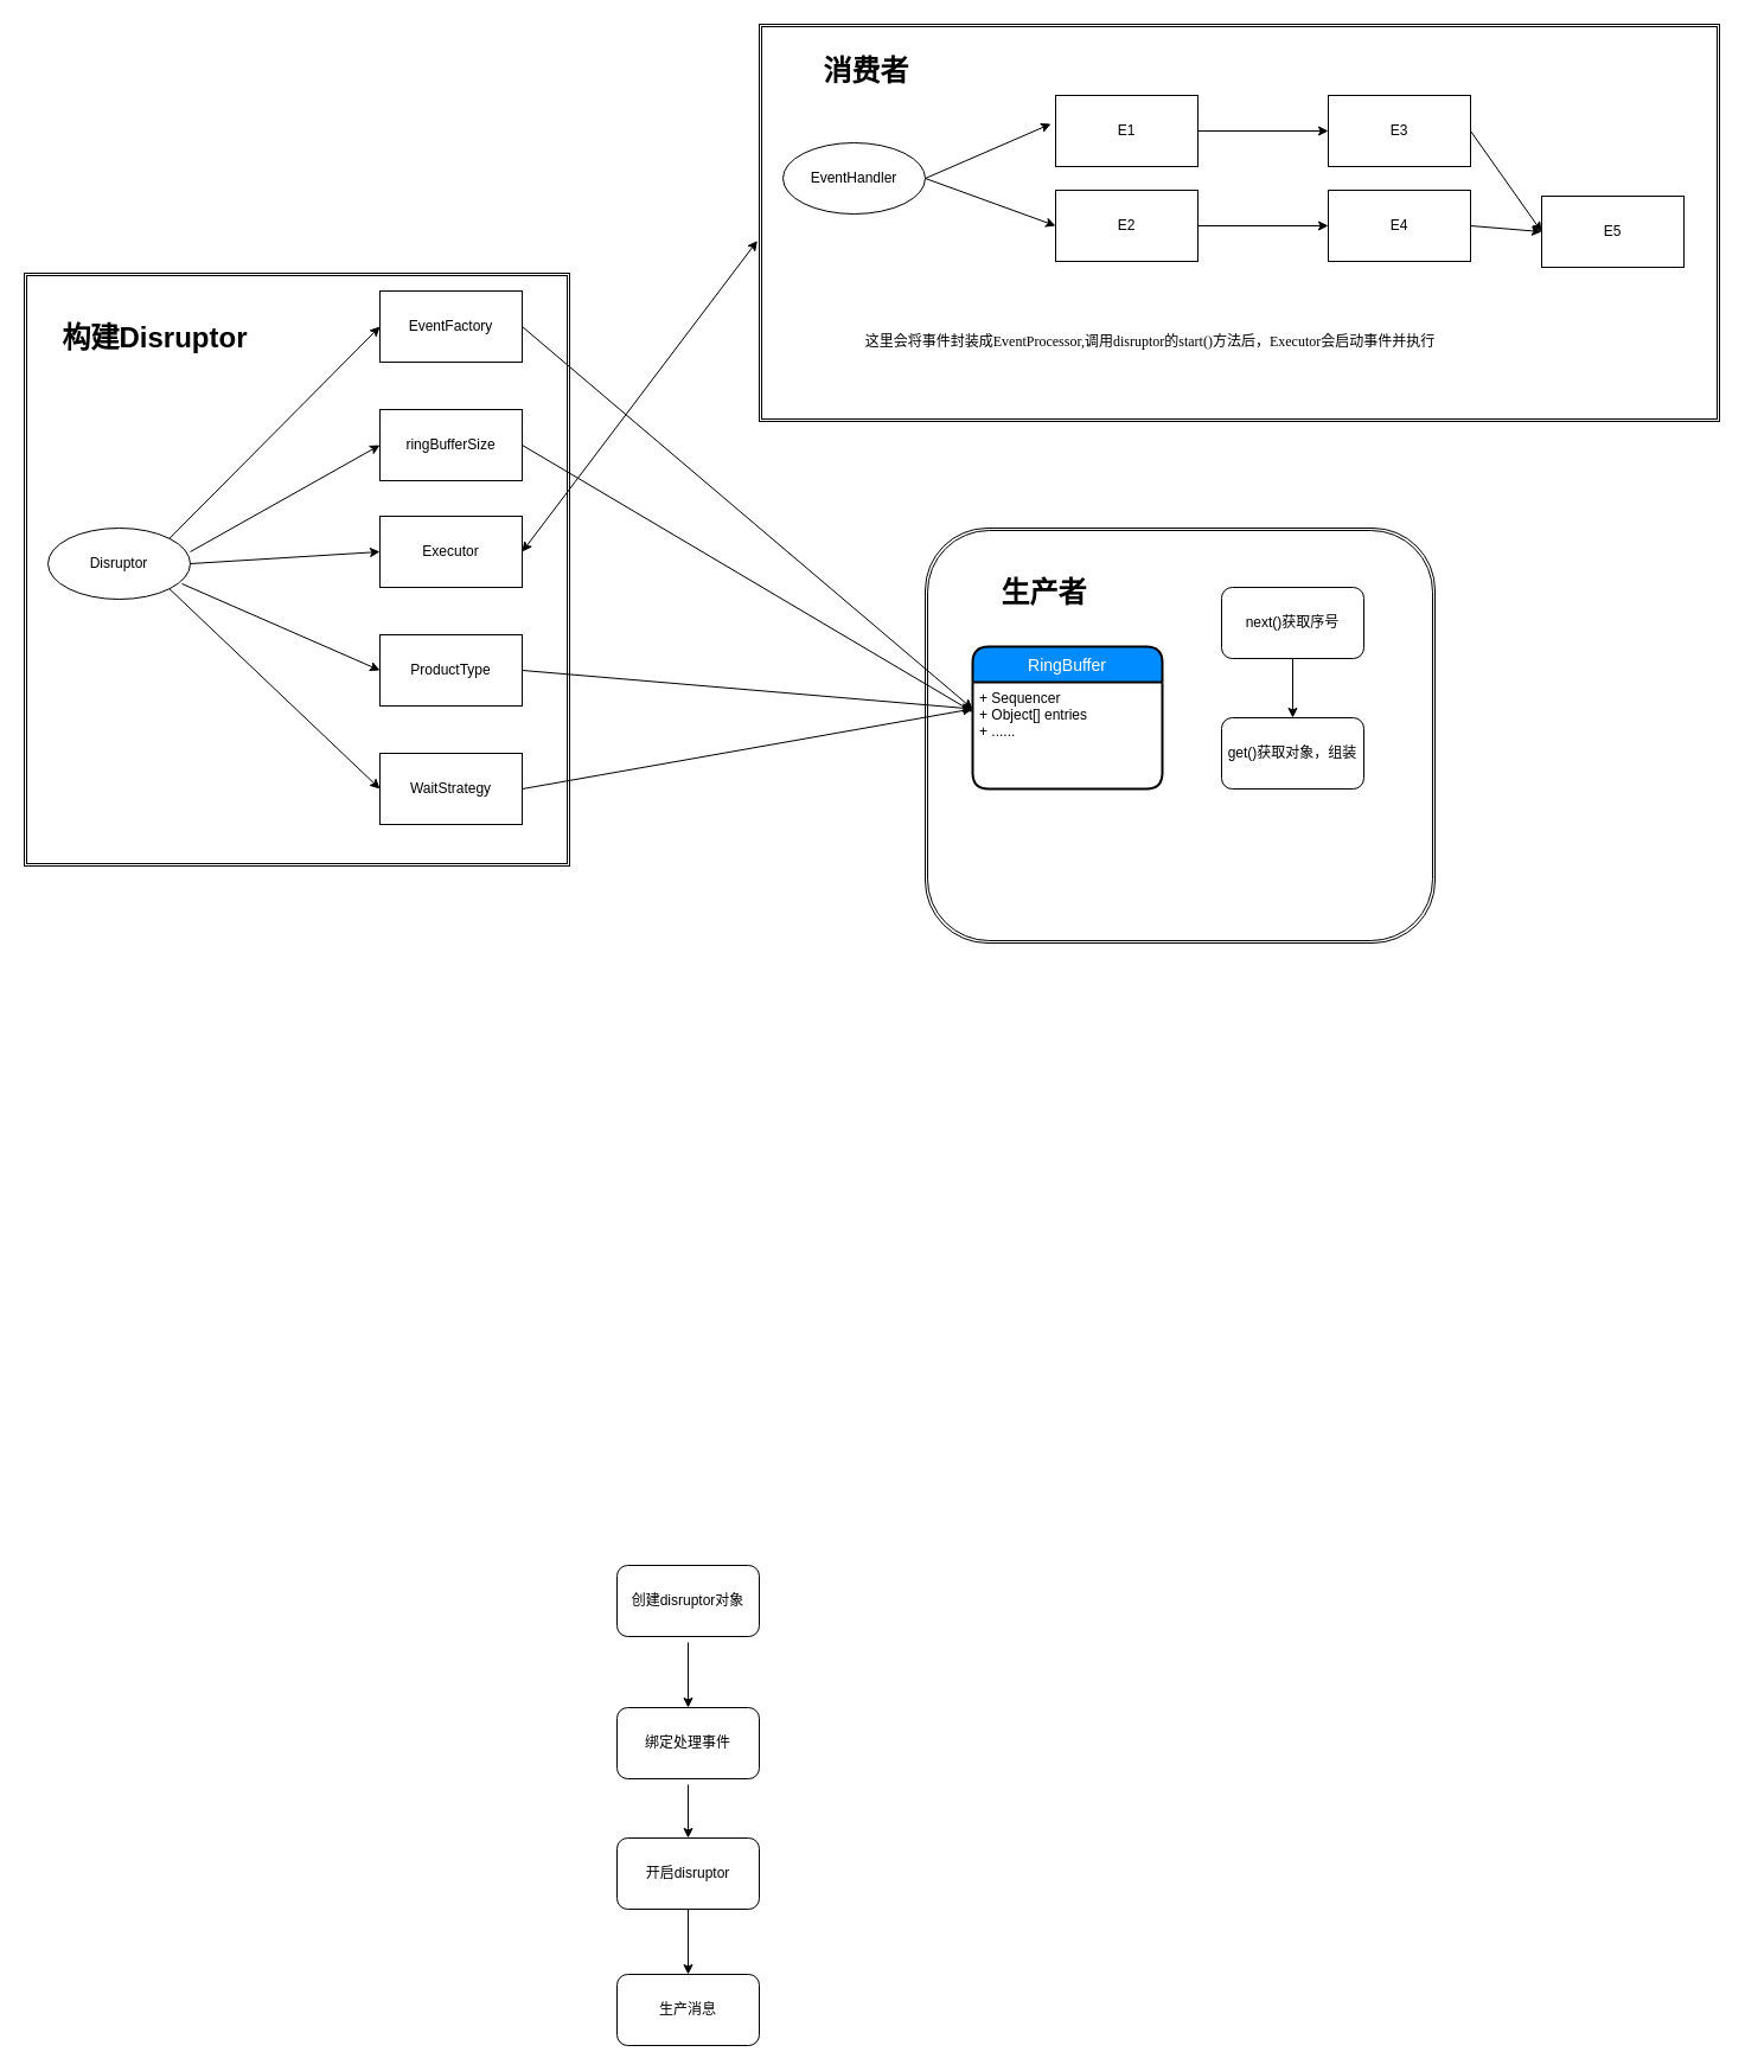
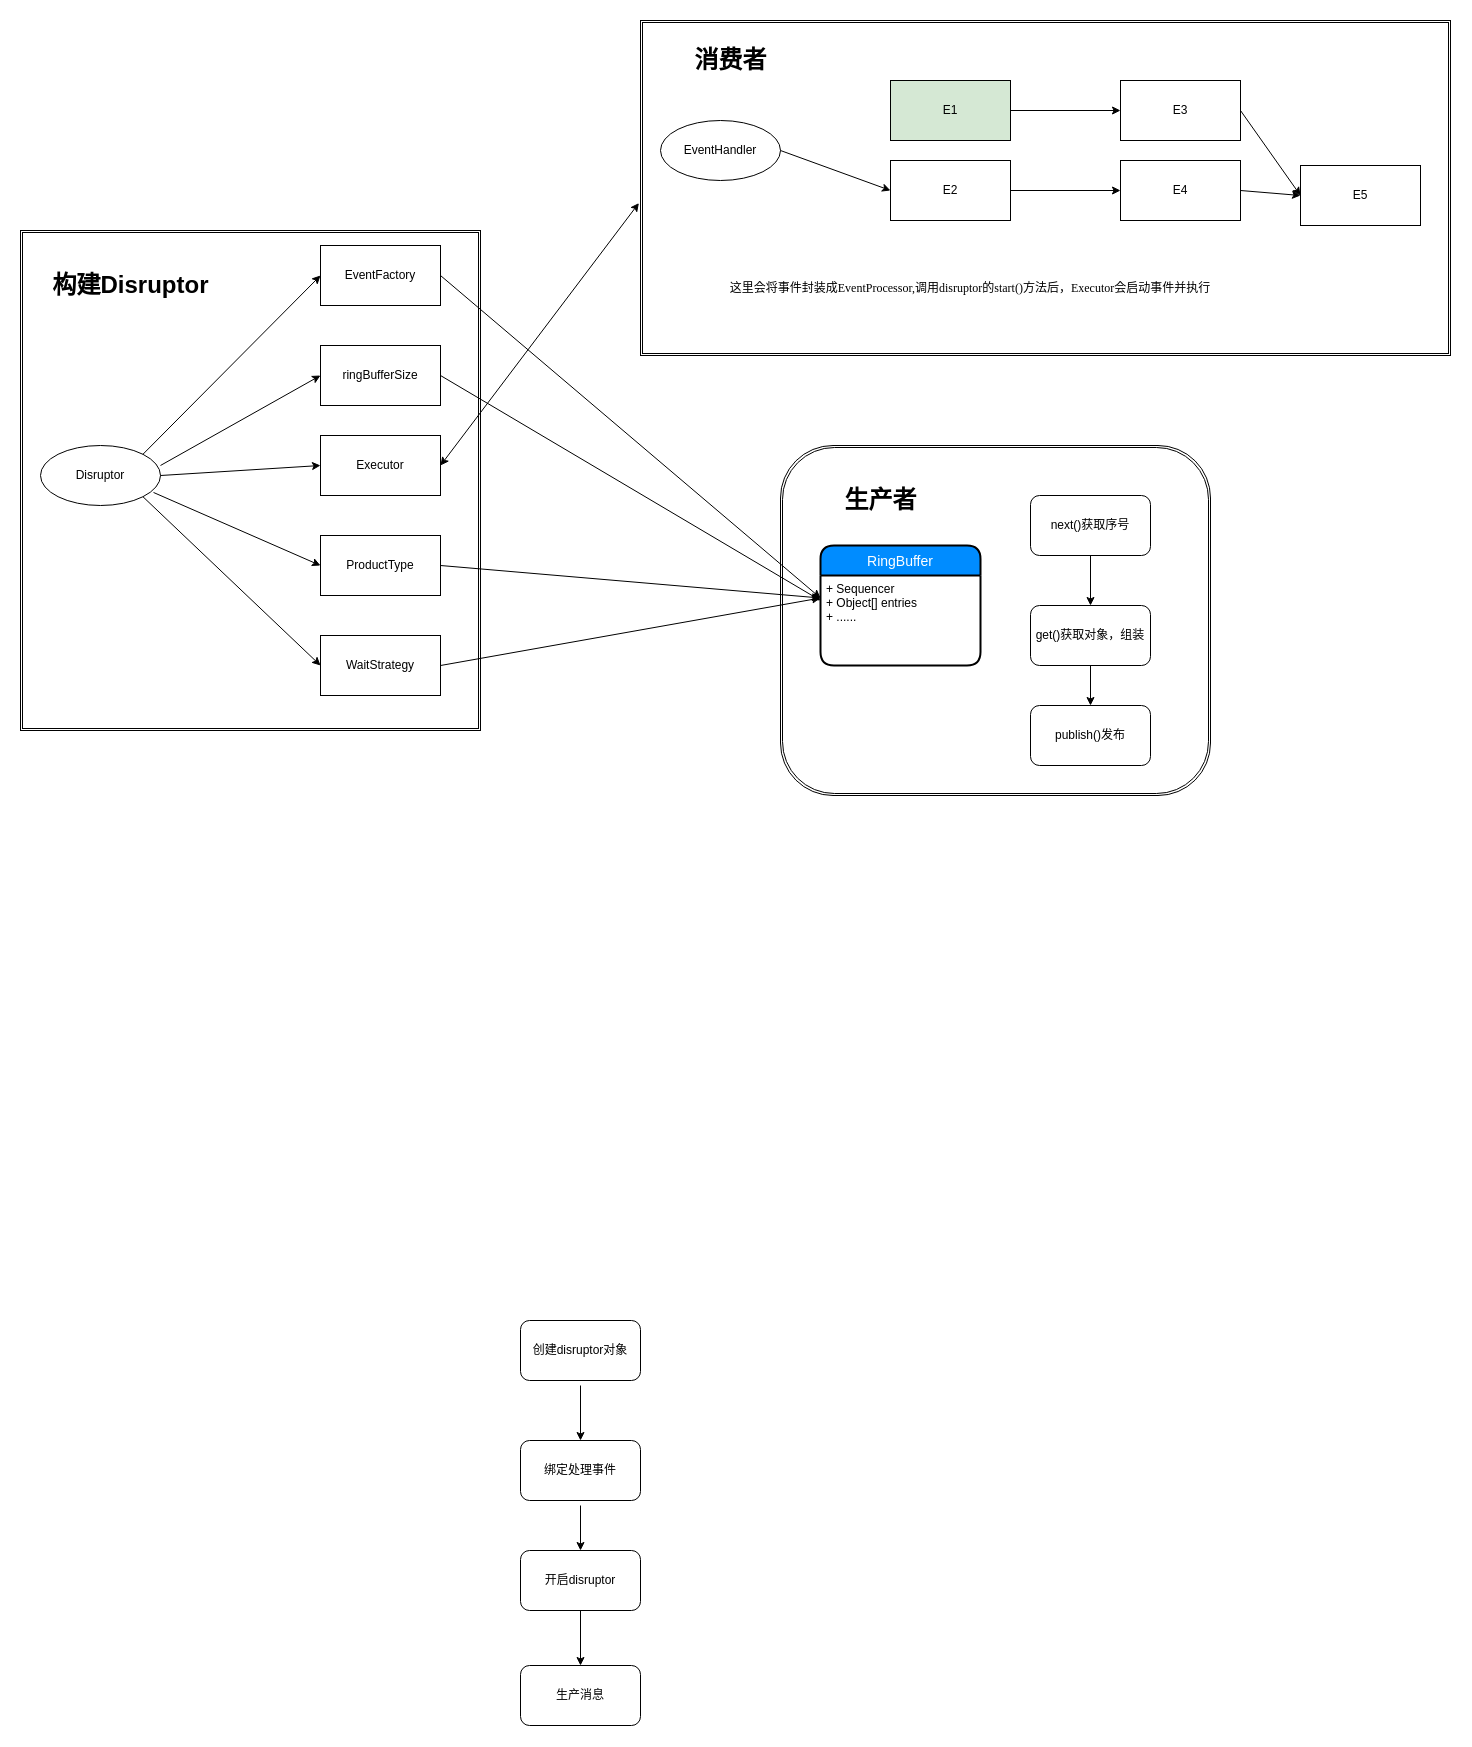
- <mxCell id="17" value="E1" style="rounded=0;whiteSpace=wrap;html=1;" parent="1" vertex="1"><mxGeometry x="890" width="120" height="60" as="geometry" y="80" /></mxCell>
+ <mxCell id="17" value="E1" style="rounded=0;whiteSpace=wrap;html=1;fillColor=#d5e8d4;" parent="1" vertex="1"><mxGeometry x="890" width="120" height="60" as="geometry" y="80" /></mxCell>
- <mxCell id="19" value="" style="endArrow=classic;html=1;entryX=-0.033;entryY=0.4;entryDx=0;entryDy=0;entryPerimeter=0;exitX=1;exitY=0.5;exitDx=0;exitDy=0;" parent="1" source="16" target="17" edge="1"><mxGeometry width="50" height="50" relative="1" as="geometry"><mxPoint x="790" y="140" as="sourcePoint" /><mxPoint x="840" y="90" as="targetPoint" /></mxGeometry></mxCell>
+ <mxCell id="40" value="" style="endArrow=classic;html=1;entryX=0.5;entryY=0;entryDx=0;entryDy=0;exitX=0.5;exitY=1;exitDx=0;exitDy=0;" edge="1" parent="1" source="38" target="39"><mxGeometry width="50" height="50" relative="1" as="geometry"><mxPoint x="620" y="885" as="sourcePoint" /><mxPoint x="670" y="835" as="targetPoint" /></mxGeometry></mxCell>
+ <mxCell id="39" value="publish()发布" style="rounded=1;whiteSpace=wrap;html=1;" vertex="1" parent="1"><mxGeometry x="1030" y="705" width="120" height="60" as="geometry" /></mxCell>
